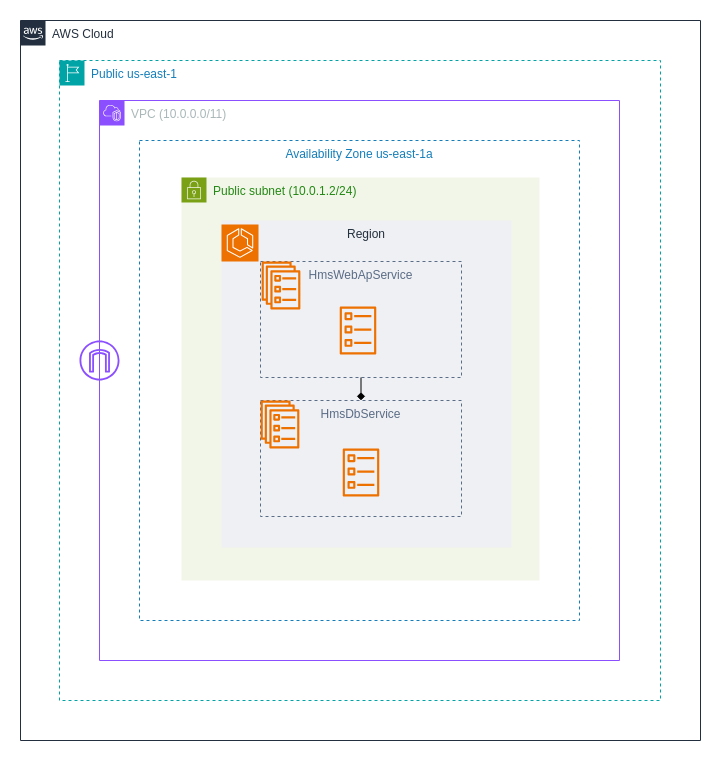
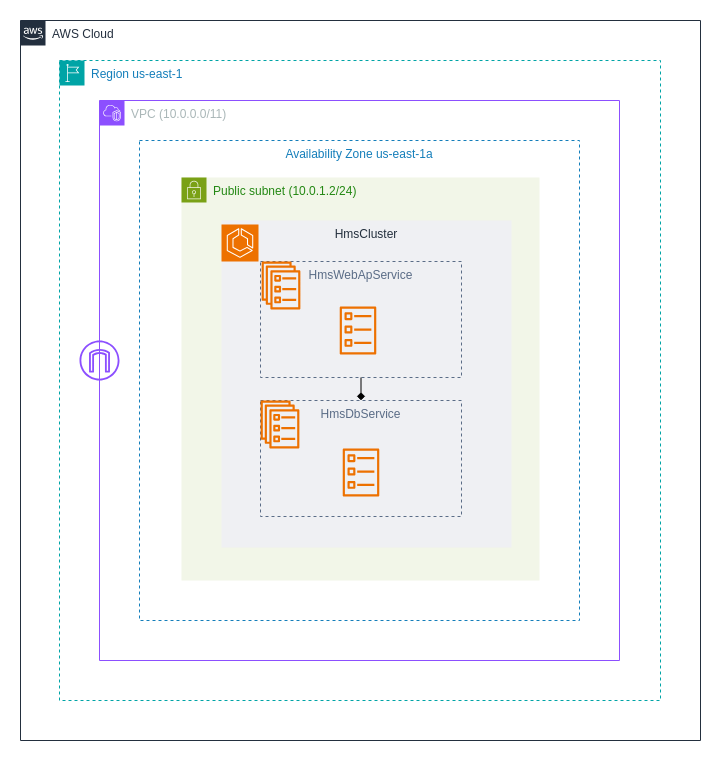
- <mxCell id="3" value="Public&amp;nbsp;us-east-1" style="points=[[0,0],[0.25,0],[0.5,0],[0.75,0],[1,0],[1,0.25],[1,0.5],[1,0.75],[1,1],[0.75,1],[0.5,1],[0.25,1],[0,1],[0,0.75],[0,0.5],[0,0.25]];outlineConnect=0;gradientColor=none;html=1;whiteSpace=wrap;fontSize=12;fontStyle=0;container=1;pointerEvents=0;collapsible=0;recursiveResize=0;shape=mxgraph.aws4.group;grIcon=mxgraph.aws4.group_region;strokeColor=#00A4A6;fillColor=none;verticalAlign=top;align=left;spacingLeft=30;fontColor=#147EBA;dashed=1;" parent="2" vertex="1"><mxGeometry x="39" y="40" width="601" height="640" as="geometry" /></mxCell>
+ <mxCell id="3" value="Region&amp;nbsp;us-east-1" style="points=[[0,0],[0.25,0],[0.5,0],[0.75,0],[1,0],[1,0.25],[1,0.5],[1,0.75],[1,1],[0.75,1],[0.5,1],[0.25,1],[0,1],[0,0.75],[0,0.5],[0,0.25]];outlineConnect=0;gradientColor=none;html=1;whiteSpace=wrap;fontSize=12;fontStyle=0;container=1;pointerEvents=0;collapsible=0;recursiveResize=0;shape=mxgraph.aws4.group;grIcon=mxgraph.aws4.group_region;strokeColor=#00A4A6;fillColor=none;verticalAlign=top;align=left;spacingLeft=30;fontColor=#147EBA;dashed=1;" parent="2" vertex="1"><mxGeometry x="39" y="40" width="601" height="640" as="geometry" /></mxCell>
- <mxCell id="7" value="Region" style="fillColor=#EFF0F3;strokeColor=none;dashed=0;verticalAlign=top;fontStyle=0;fontColor=#232F3D;whiteSpace=wrap;html=1;" parent="6" vertex="1"><mxGeometry x="40" y="43" width="290" height="327" as="geometry" /></mxCell>
+ <mxCell id="7" value="HmsCluster" style="fillColor=#EFF0F3;strokeColor=none;dashed=0;verticalAlign=top;fontStyle=0;fontColor=#232F3D;whiteSpace=wrap;html=1;" parent="6" vertex="1"><mxGeometry x="40" y="43" width="290" height="327" as="geometry" /></mxCell>
